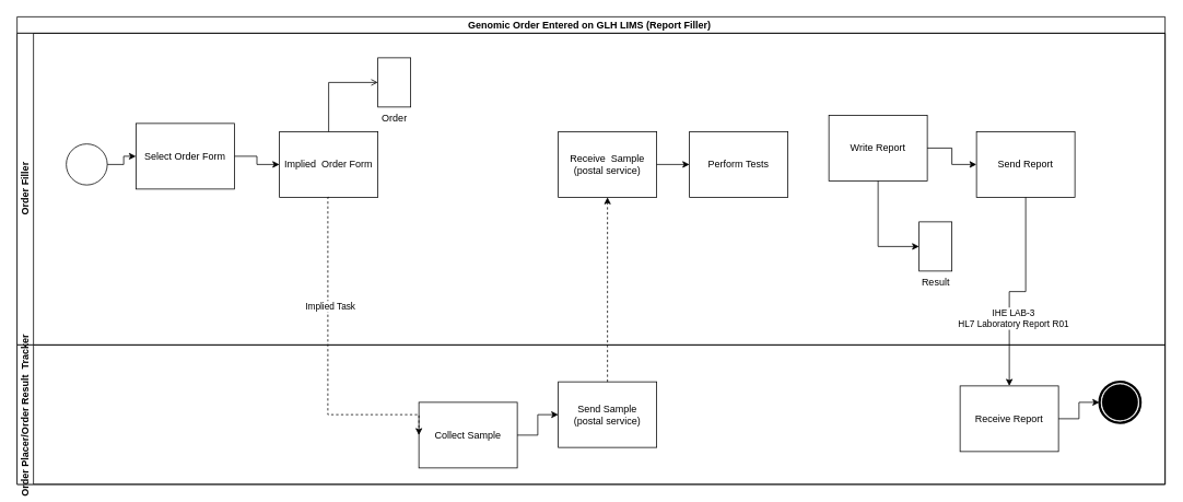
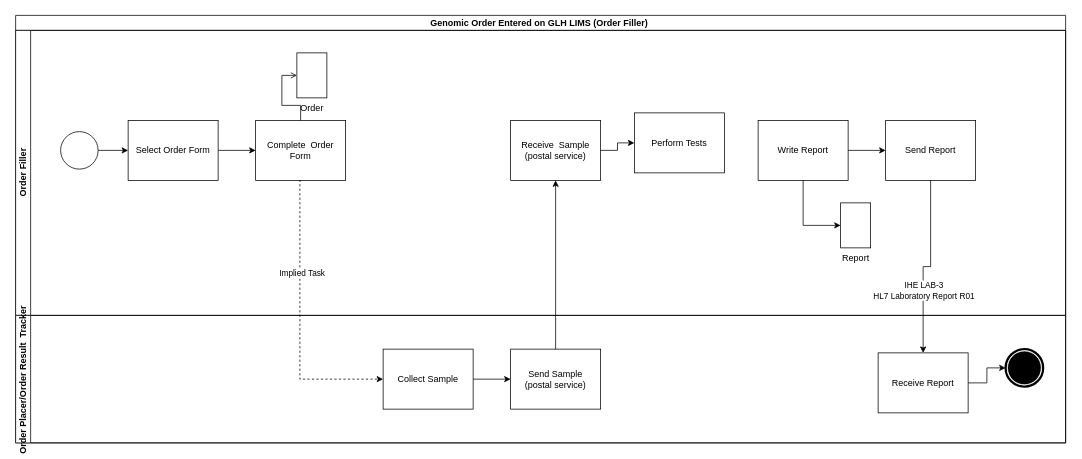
- <mxCell id="2" value="Genomic Order Entered on GLH LIMS (Report Filler)&amp;nbsp;" style="swimlane;html=1;childLayout=stackLayout;resizeParent=1;resizeParentMax=0;horizontal=1;startSize=20;horizontalStack=0;whiteSpace=wrap;" vertex="1" parent="1"><mxGeometry x="20" y="20" width="1400" height="570" as="geometry" /></mxCell>
+ <mxCell id="2" value="Genomic Order Entered on GLH LIMS (Order Filler)&amp;nbsp;" style="swimlane;html=1;childLayout=stackLayout;resizeParent=1;resizeParentMax=0;horizontal=1;startSize=20;horizontalStack=0;whiteSpace=wrap;" vertex="1" parent="1"><mxGeometry x="20" y="20" width="1400" height="570" as="geometry" /></mxCell>
- <mxCell id="9" value="Order" style="shape=mxgraph.bpmn.data2;labelPosition=center;verticalLabelPosition=bottom;align=center;verticalAlign=top;size=15;html=1;bpmnTransferType=output;" vertex="1" parent="3"><mxGeometry x="440" y="30" width="40" height="60" as="geometry" /></mxCell>
+ <mxCell id="9" value="Order" style="shape=mxgraph.bpmn.data2;labelPosition=center;verticalLabelPosition=bottom;align=center;verticalAlign=top;size=15;html=1;bpmnTransferType=output;" vertex="1" parent="3"><mxGeometry x="375" y="30" width="40" height="60" as="geometry" /></mxCell>
- <mxCell id="14" value="Write Report" style="points=[[0.25,0,0],[0.5,0,0],[0.75,0,0],[1,0.25,0],[1,0.5,0],[1,0.75,0],[0.75,1,0],[0.5,1,0],[0.25,1,0],[0,0.75,0],[0,0.5,0],[0,0.25,0]];shape=mxgraph.bpmn.task2;whiteSpace=wrap;rectStyle=rounded;size=10;html=1;container=1;expand=0;collapsible=0;taskMarker=user;" vertex="1" parent="3"><mxGeometry x="990" y="100" width="120" height="80" as="geometry" /></mxCell>
+ <mxCell id="14" value="Write Report" style="points=[[0.25,0,0],[0.5,0,0],[0.75,0,0],[1,0.25,0],[1,0.5,0],[1,0.75,0],[0.75,1,0],[0.5,1,0],[0.25,1,0],[0,0.75,0],[0,0.5,0],[0,0.25,0]];shape=mxgraph.bpmn.task2;whiteSpace=wrap;rectStyle=rounded;size=10;html=1;container=1;expand=0;collapsible=0;taskMarker=user;" vertex="1" parent="3"><mxGeometry x="990" y="120" width="120" height="80" as="geometry" /></mxCell>
- <mxCell id="7" value="Select Order Form" style="points=[[0.25,0,0],[0.5,0,0],[0.75,0,0],[1,0.25,0],[1,0.5,0],[1,0.75,0],[0.75,1,0],[0.5,1,0],[0.25,1,0],[0,0.75,0],[0,0.5,0],[0,0.25,0]];shape=mxgraph.bpmn.task2;whiteSpace=wrap;rectStyle=rounded;size=10;html=1;container=1;expand=0;collapsible=0;taskMarker=user;" vertex="1" parent="3"><mxGeometry x="145" y="110" width="120" height="80" as="geometry" /></mxCell>
+ <mxCell id="7" value="Select Order Form" style="points=[[0.25,0,0],[0.5,0,0],[0.75,0,0],[1,0.25,0],[1,0.5,0],[1,0.75,0],[0.75,1,0],[0.5,1,0],[0.25,1,0],[0,0.75,0],[0,0.5,0],[0,0.25,0]];shape=mxgraph.bpmn.task2;whiteSpace=wrap;rectStyle=rounded;size=10;html=1;container=1;expand=0;collapsible=0;taskMarker=user;" vertex="1" parent="3"><mxGeometry x="150" y="120" width="120" height="80" as="geometry" /></mxCell>
- <mxCell id="8" value="Implied&amp;nbsp; Order Form" style="points=[[0.25,0,0],[0.5,0,0],[0.75,0,0],[1,0.25,0],[1,0.5,0],[1,0.75,0],[0.75,1,0],[0.5,1,0],[0.25,1,0],[0,0.75,0],[0,0.5,0],[0,0.25,0]];shape=mxgraph.bpmn.task2;whiteSpace=wrap;rectStyle=rounded;size=10;html=1;container=1;expand=0;collapsible=0;taskMarker=user;" vertex="1" parent="3"><mxGeometry x="320" y="120" width="120" height="80" as="geometry" /></mxCell>
+ <mxCell id="8" value="Complete&amp;nbsp; Order Form" style="points=[[0.25,0,0],[0.5,0,0],[0.75,0,0],[1,0.25,0],[1,0.5,0],[1,0.75,0],[0.75,1,0],[0.5,1,0],[0.25,1,0],[0,0.75,0],[0,0.5,0],[0,0.25,0]];shape=mxgraph.bpmn.task2;whiteSpace=wrap;rectStyle=rounded;size=10;html=1;container=1;expand=0;collapsible=0;taskMarker=user;" vertex="1" parent="3"><mxGeometry x="320" y="120" width="120" height="80" as="geometry" /></mxCell>
- <mxCell id="12" value="Perform Tests" style="points=[[0.25,0,0],[0.5,0,0],[0.75,0,0],[1,0.25,0],[1,0.5,0],[1,0.75,0],[0.75,1,0],[0.5,1,0],[0.25,1,0],[0,0.75,0],[0,0.5,0],[0,0.25,0]];shape=mxgraph.bpmn.task2;whiteSpace=wrap;rectStyle=rounded;size=10;html=1;container=1;expand=0;collapsible=0;taskMarker=user;" vertex="1" parent="3"><mxGeometry x="820" y="120" width="120" height="80" as="geometry" /></mxCell>
+ <mxCell id="12" value="Perform Tests" style="points=[[0.25,0,0],[0.5,0,0],[0.75,0,0],[1,0.25,0],[1,0.5,0],[1,0.75,0],[0.75,1,0],[0.5,1,0],[0.25,1,0],[0,0.75,0],[0,0.5,0],[0,0.25,0]];shape=mxgraph.bpmn.task2;whiteSpace=wrap;rectStyle=rounded;size=10;html=1;container=1;expand=0;collapsible=0;taskMarker=user;" vertex="1" parent="3"><mxGeometry x="825" y="110" width="120" height="80" as="geometry" /></mxCell>
- <mxCell id="15" value="Send Report" style="points=[[0.25,0,0],[0.5,0,0],[0.75,0,0],[1,0.25,0],[1,0.5,0],[1,0.75,0],[0.75,1,0],[0.5,1,0],[0.25,1,0],[0,0.75,0],[0,0.5,0],[0,0.25,0]];shape=mxgraph.bpmn.task2;whiteSpace=wrap;rectStyle=rounded;size=10;html=1;container=1;expand=0;collapsible=0;taskMarker=send;" vertex="1" parent="3"><mxGeometry x="1170" y="120" width="120" height="80" as="geometry" /></mxCell>
+ <mxCell id="15" value="Send Report" style="points=[[0.25,0,0],[0.5,0,0],[0.75,0,0],[1,0.25,0],[1,0.5,0],[1,0.75,0],[0.75,1,0],[0.5,1,0],[0.25,1,0],[0,0.75,0],[0,0.5,0],[0,0.25,0]];shape=mxgraph.bpmn.task2;whiteSpace=wrap;rectStyle=rounded;size=10;html=1;container=1;expand=0;collapsible=0;taskMarker=send;" vertex="1" parent="3"><mxGeometry x="1160" y="120" width="120" height="80" as="geometry" /></mxCell>
- <mxCell id="17" value="Result" style="shape=mxgraph.bpmn.data2;labelPosition=center;verticalLabelPosition=bottom;align=center;verticalAlign=top;size=15;html=1;bpmnTransferType=output;" vertex="1" parent="3"><mxGeometry x="1100" y="230" width="40" height="60" as="geometry" /></mxCell>
+ <mxCell id="17" value="Report" style="shape=mxgraph.bpmn.data2;labelPosition=center;verticalLabelPosition=bottom;align=center;verticalAlign=top;size=15;html=1;bpmnTransferType=output;" vertex="1" parent="3"><mxGeometry x="1100" y="230" width="40" height="60" as="geometry" /></mxCell>
- <mxCell id="26" style="edgeStyle=orthogonalEdgeStyle;rounded=0;orthogonalLoop=1;jettySize=auto;html=1;dashed=1;" edge="1" parent="2" source="21" target="11"><mxGeometry relative="1" as="geometry" /></mxCell>
+ <mxCell id="26" style="edgeStyle=orthogonalEdgeStyle;rounded=0;orthogonalLoop=1;jettySize=auto;html=1;" edge="1" parent="2" source="21" target="11"><mxGeometry relative="1" as="geometry" /></mxCell>
- <mxCell id="20" value="Collect Sample" style="points=[[0.25,0,0],[0.5,0,0],[0.75,0,0],[1,0.25,0],[1,0.5,0],[1,0.75,0],[0.75,1,0],[0.5,1,0],[0.25,1,0],[0,0.75,0],[0,0.5,0],[0,0.25,0]];shape=mxgraph.bpmn.task2;whiteSpace=wrap;rectStyle=rounded;size=10;html=1;container=1;expand=0;collapsible=0;taskMarker=user;" vertex="1" parent="19"><mxGeometry x="490" y="70" width="120" height="80" as="geometry" /></mxCell>
+ <mxCell id="20" value="Collect Sample" style="points=[[0.25,0,0],[0.5,0,0],[0.75,0,0],[1,0.25,0],[1,0.5,0],[1,0.75,0],[0.75,1,0],[0.5,1,0],[0.25,1,0],[0,0.75,0],[0,0.5,0],[0,0.25,0]];shape=mxgraph.bpmn.task2;whiteSpace=wrap;rectStyle=rounded;size=10;html=1;container=1;expand=0;collapsible=0;taskMarker=user;" vertex="1" parent="19"><mxGeometry x="490" y="45" width="120" height="80" as="geometry" /></mxCell>
